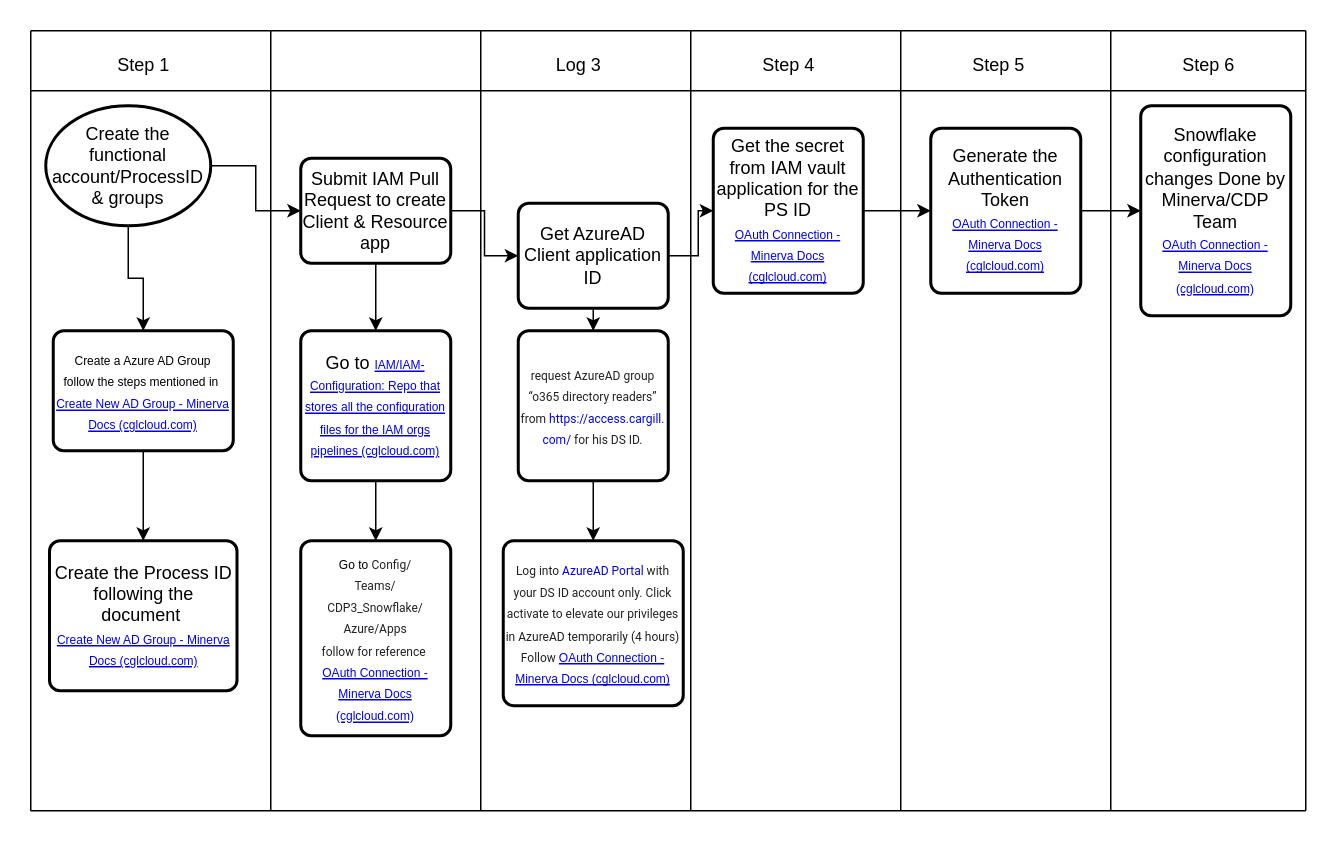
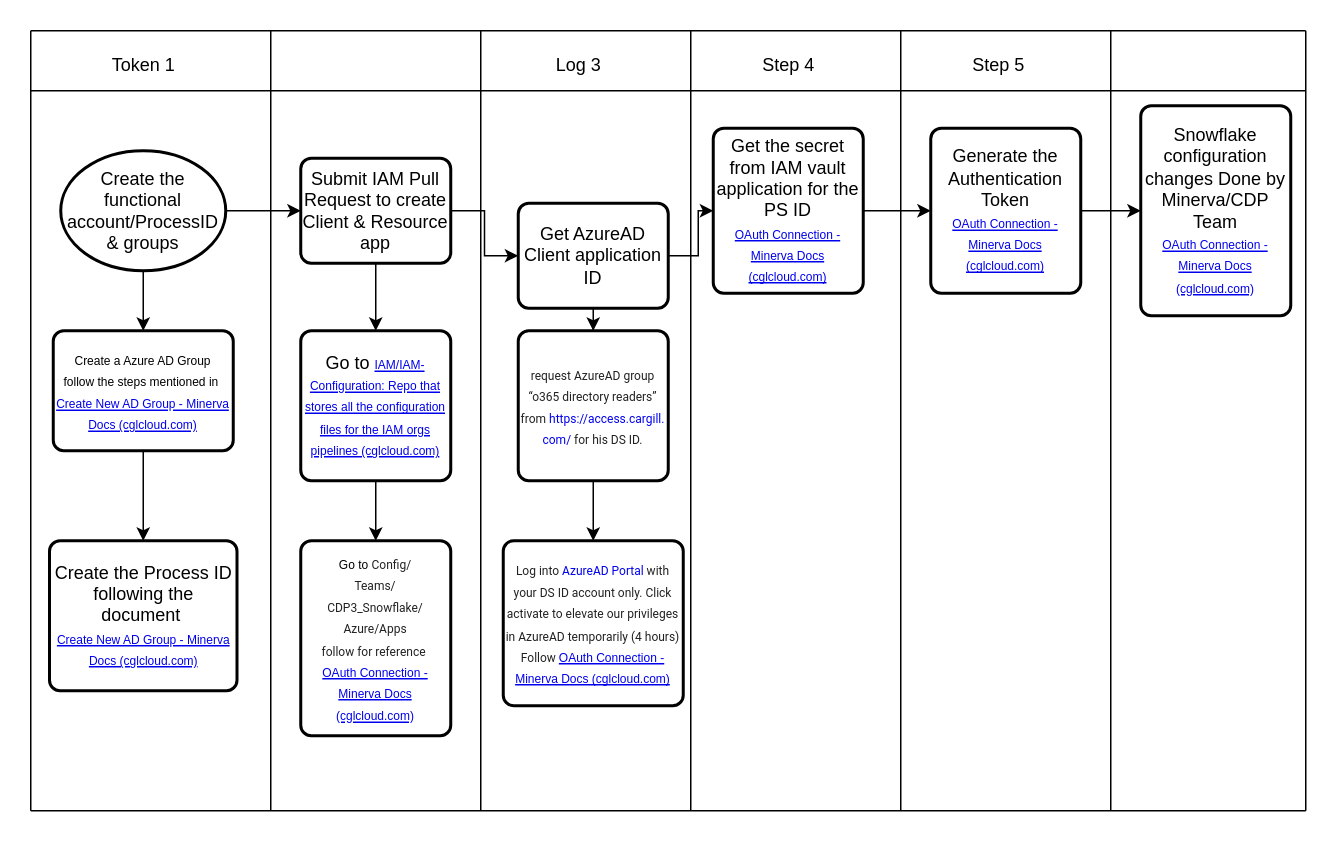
- <mxCell id="23" value="Step 1" style="text;html=1;align=center;verticalAlign=middle;resizable=0;points=[];autosize=1;strokeColor=none;fillColor=none;" vertex="1" parent="1"><mxGeometry x="65" y="28" width="60" height="30" as="geometry" /></mxCell>
+ <mxCell id="23" value="Token 1" style="text;html=1;align=center;verticalAlign=middle;resizable=0;points=[];autosize=1;strokeColor=none;fillColor=none;" vertex="1" parent="1"><mxGeometry x="65" y="28" width="60" height="30" as="geometry" /></mxCell>
- <mxCell id="27" value="Step 6" style="text;html=1;align=center;verticalAlign=middle;resizable=0;points=[];autosize=1;strokeColor=none;fillColor=none;" vertex="1" parent="1"><mxGeometry x="775" y="28" width="60" height="30" as="geometry" /></mxCell>
- <mxCell id="4" value="Create the functional account/ProcessID &amp;amp; groups" style="strokeWidth=2;html=1;shape=mxgraph.flowchart.start_1;whiteSpace=wrap;" vertex="1" parent="1"><mxGeometry x="30" y="70" width="110" height="80" as="geometry" /></mxCell>
+ <mxCell id="4" value="Create the functional account/ProcessID &amp;amp; groups" style="strokeWidth=2;html=1;shape=mxgraph.flowchart.start_1;whiteSpace=wrap;" vertex="1" parent="1"><mxGeometry x="40" y="100" width="110" height="80" as="geometry" /></mxCell>
